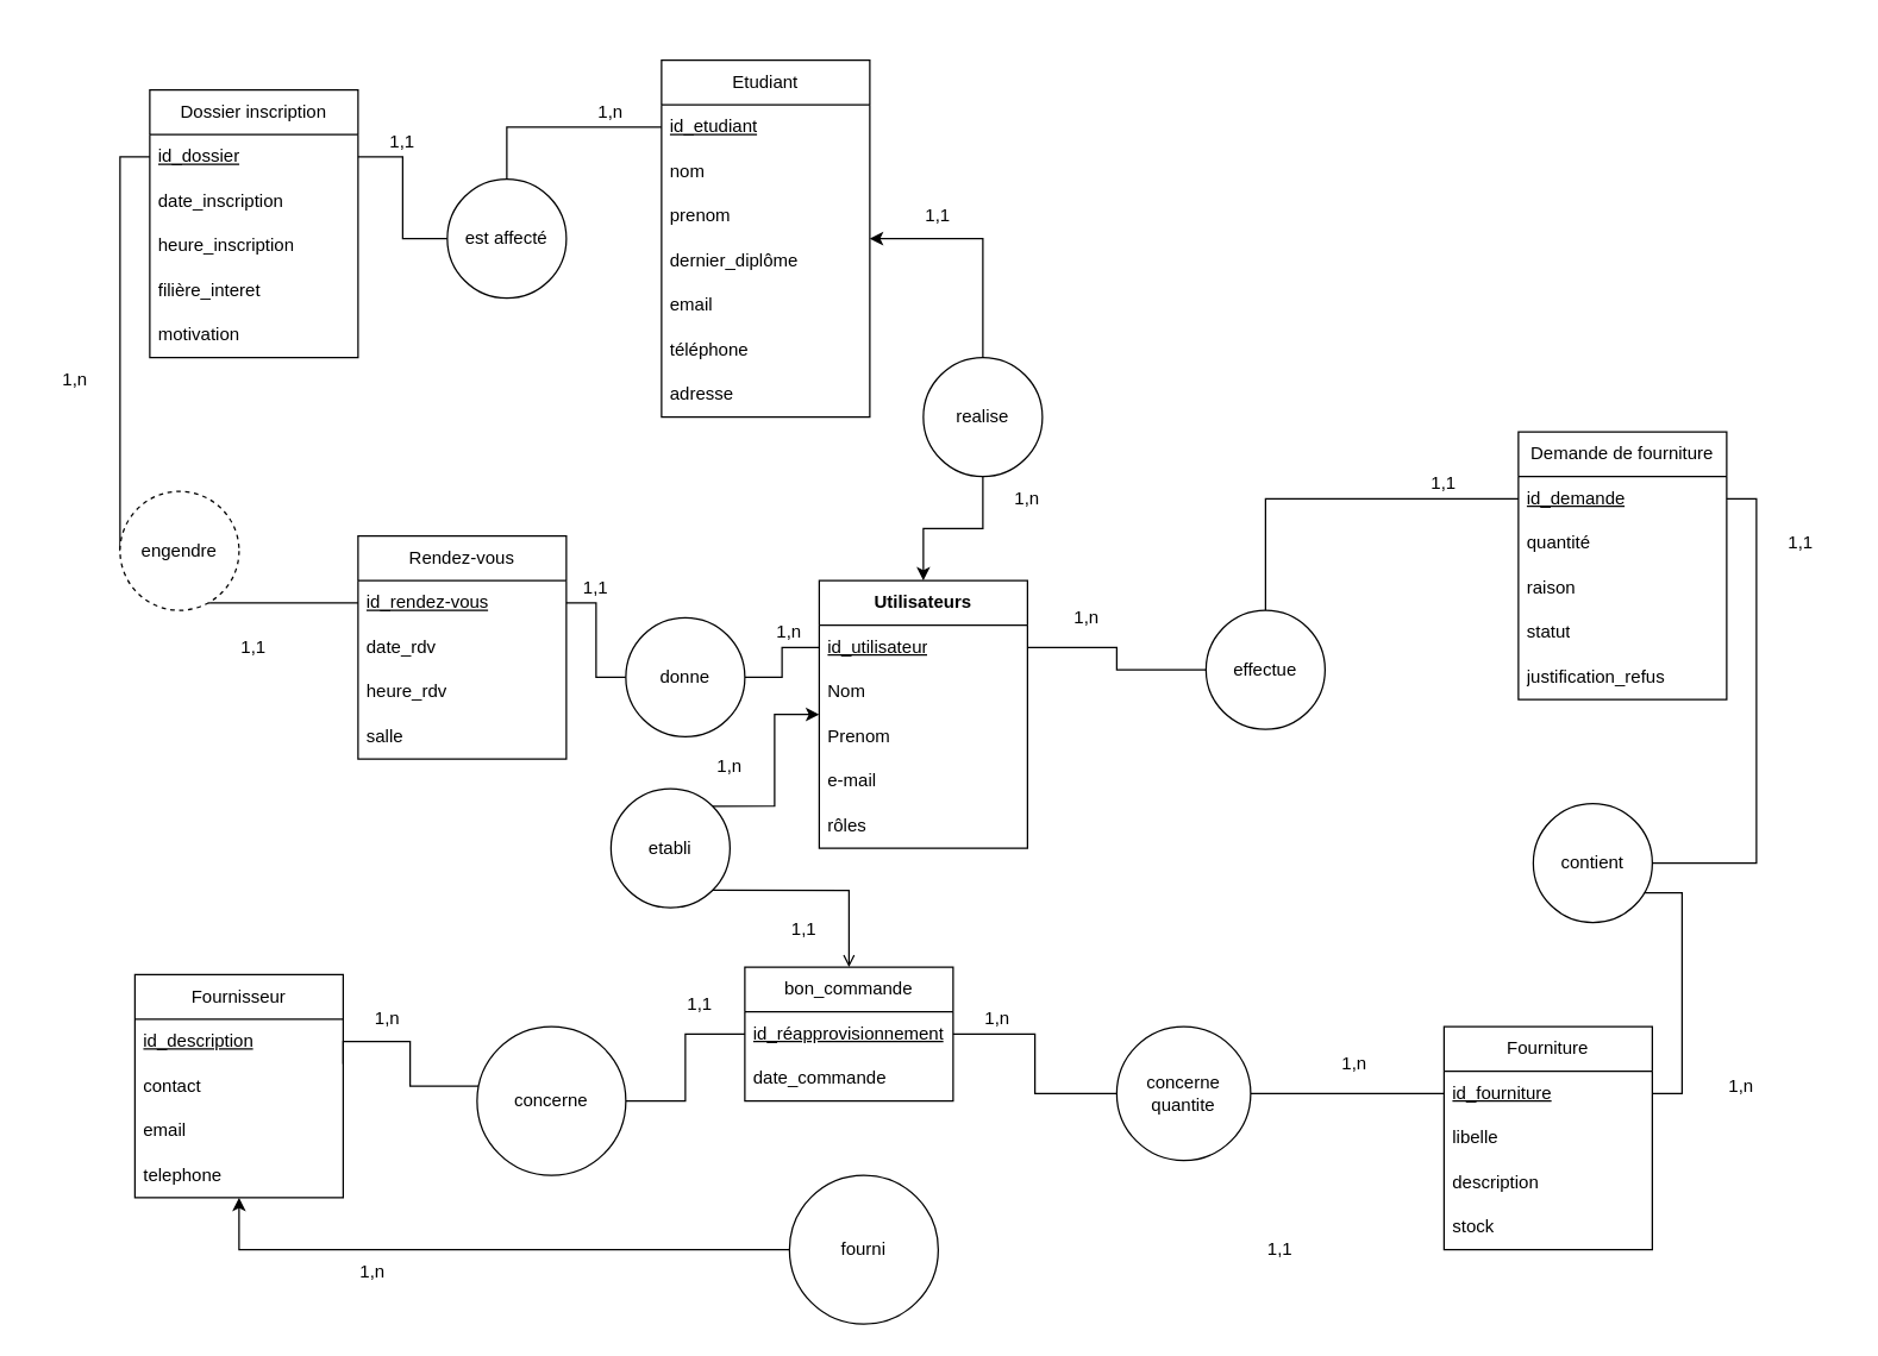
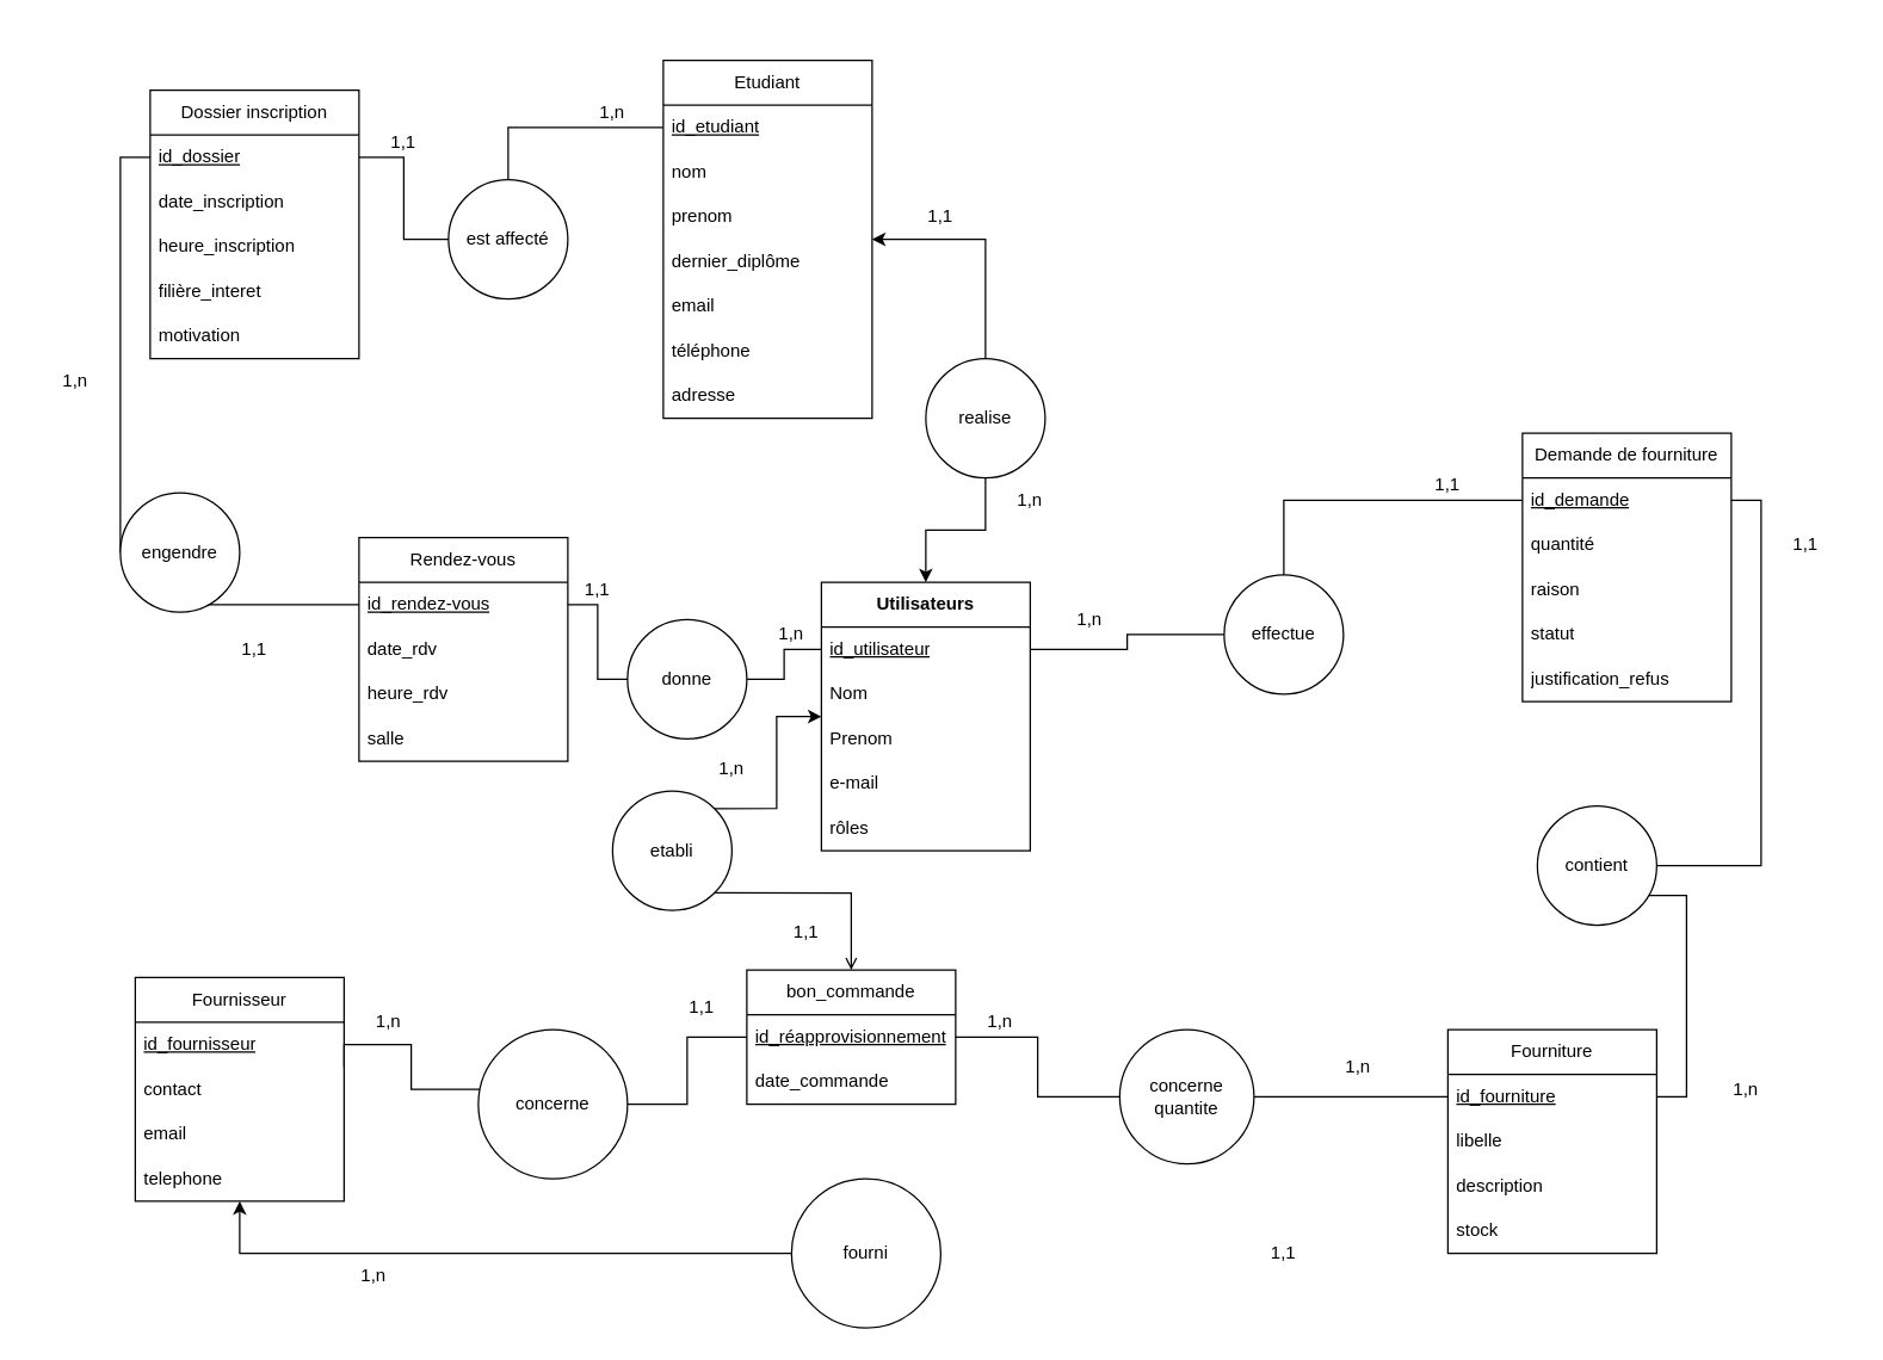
- <mxCell id="51" value="engendre" style="ellipse;whiteSpace=wrap;html=1;aspect=fixed;dashed=1;" parent="1" vertex="1"><mxGeometry x="80" y="330" width="80" height="80" as="geometry" /></mxCell>
+ <mxCell id="51" value="engendre" style="ellipse;whiteSpace=wrap;html=1;aspect=fixed;" parent="1" vertex="1"><mxGeometry x="80" y="330" width="80" height="80" as="geometry" /></mxCell>
- <mxCell id="66" value="effectue" style="ellipse;whiteSpace=wrap;html=1;aspect=fixed;" parent="1" vertex="1"><mxGeometry x="810" y="410" width="80" height="80" as="geometry" /></mxCell>
+ <mxCell id="66" value="effectue" style="ellipse;whiteSpace=wrap;html=1;aspect=fixed;" parent="1" vertex="1"><mxGeometry x="820" y="385" width="80" height="80" as="geometry" /></mxCell>
- <mxCell id="34" value="id_description" style="text;strokeColor=none;fillColor=none;align=left;verticalAlign=middle;spacingLeft=4;spacingRight=4;overflow=hidden;points=[[0,0.5],[1,0.5]];portConstraint=eastwest;rotatable=0;whiteSpace=wrap;html=1;fontStyle=4" parent="33" vertex="1"><mxGeometry y="30" width="140" height="30" as="geometry" /></mxCell>
+ <mxCell id="34" value="id_fournisseur" style="text;strokeColor=none;fillColor=none;align=left;verticalAlign=middle;spacingLeft=4;spacingRight=4;overflow=hidden;points=[[0,0.5],[1,0.5]];portConstraint=eastwest;rotatable=0;whiteSpace=wrap;html=1;fontStyle=4" parent="33" vertex="1"><mxGeometry y="30" width="140" height="30" as="geometry" /></mxCell>
